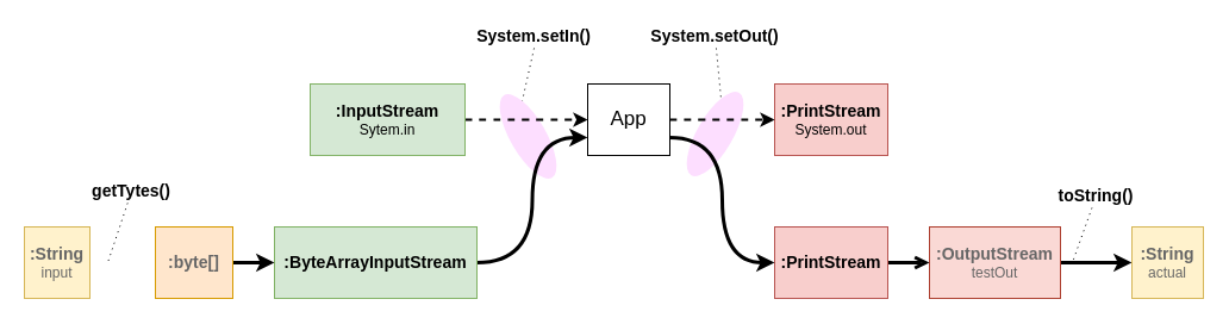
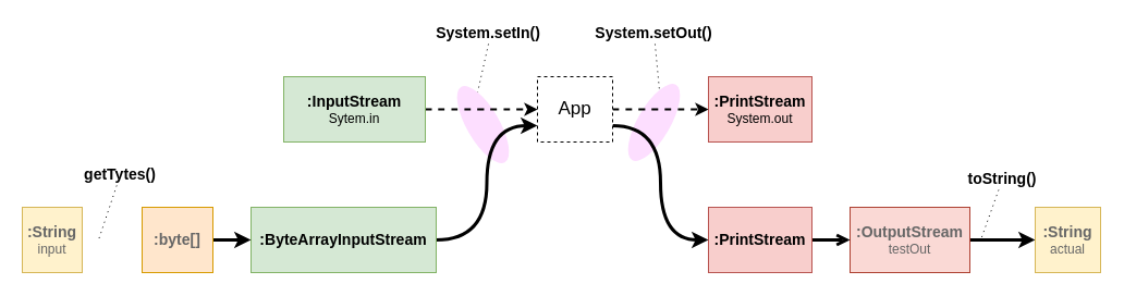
- <mxCell id="12" value="App" style="rounded=0;whiteSpace=wrap;html=1;fontFamily=Helvetica;fontSize=17;" vertex="1" parent="1"><mxGeometry x="493" y="70" width="69" height="60" as="geometry" /></mxCell>
+ <mxCell id="12" value="App" style="rounded=0;whiteSpace=wrap;html=1;fontFamily=Helvetica;fontSize=17;dashed=1;" vertex="1" parent="1"><mxGeometry x="493" y="70" width="69" height="60" as="geometry" /></mxCell>
